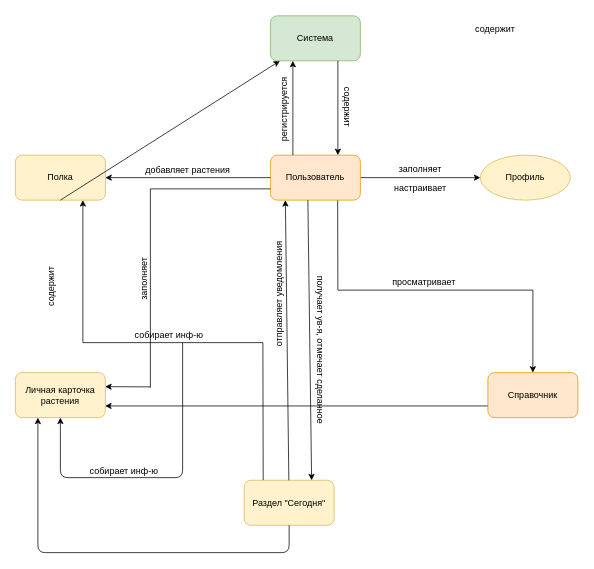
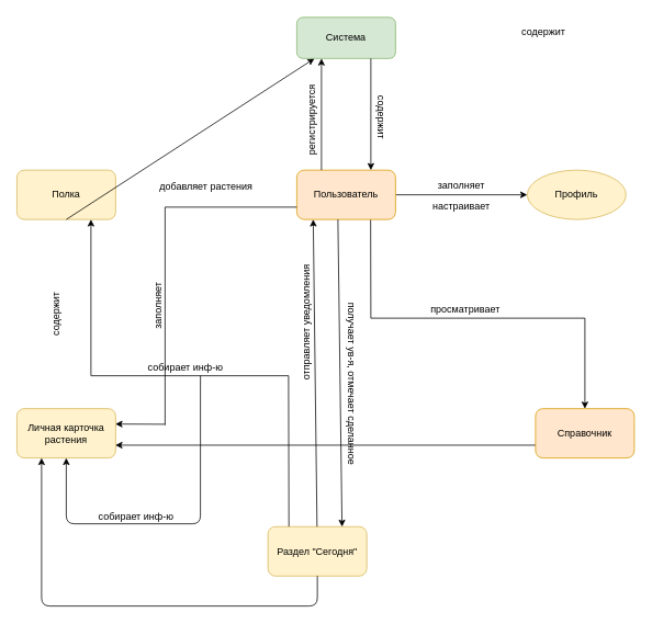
- <mxCell id="34" value="Система" style="rounded=1;whiteSpace=wrap;html=1;fillColor=#d5e8d4;strokeColor=#82b366;" vertex="1" parent="1"><mxGeometry x="360" y="20.286" width="120" height="60" as="geometry" /></mxCell>
+ <mxCell id="34" value="Система" style="rounded=1;whiteSpace=wrap;html=1;fillColor=#d5e8d4;strokeColor=#82b366;" vertex="1" parent="1"><mxGeometry x="360" y="20.286" width="120" height="50" as="geometry" /></mxCell>
- <mxCell id="10" value="" style="endArrow=classic;html=1;entryX=1;entryY=0.5;entryDx=0;entryDy=0;exitX=0;exitY=0.5;exitDx=0;exitDy=0;" edge="1" parent="1" source="3" target="7"><mxGeometry width="50" height="50" relative="1" as="geometry"><mxPoint x="360" y="256" as="sourcePoint" /><mxPoint x="140" y="496" as="targetPoint" /></mxGeometry></mxCell>
